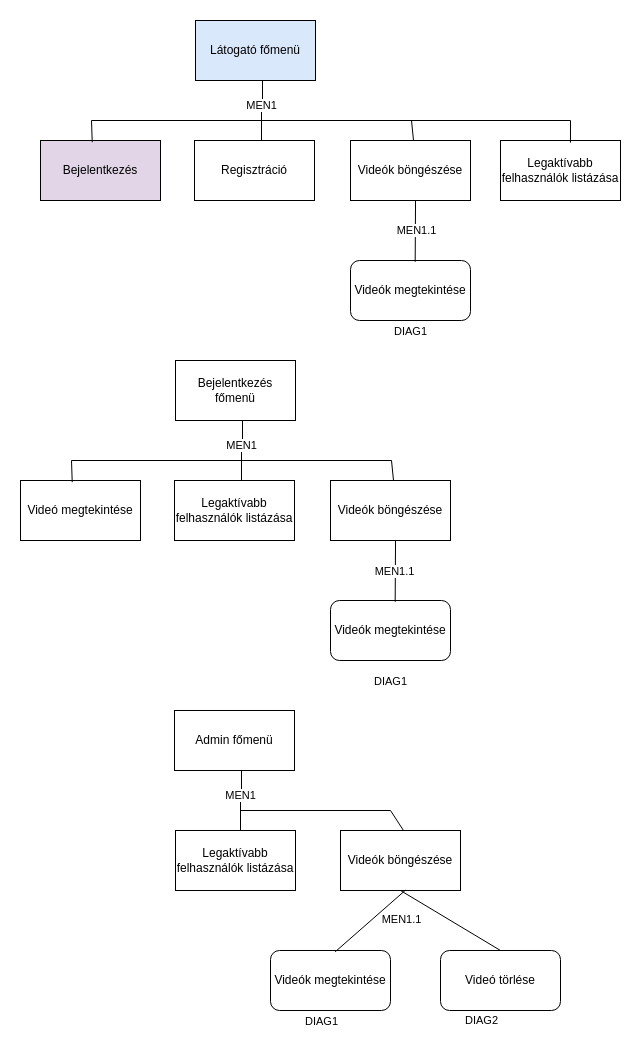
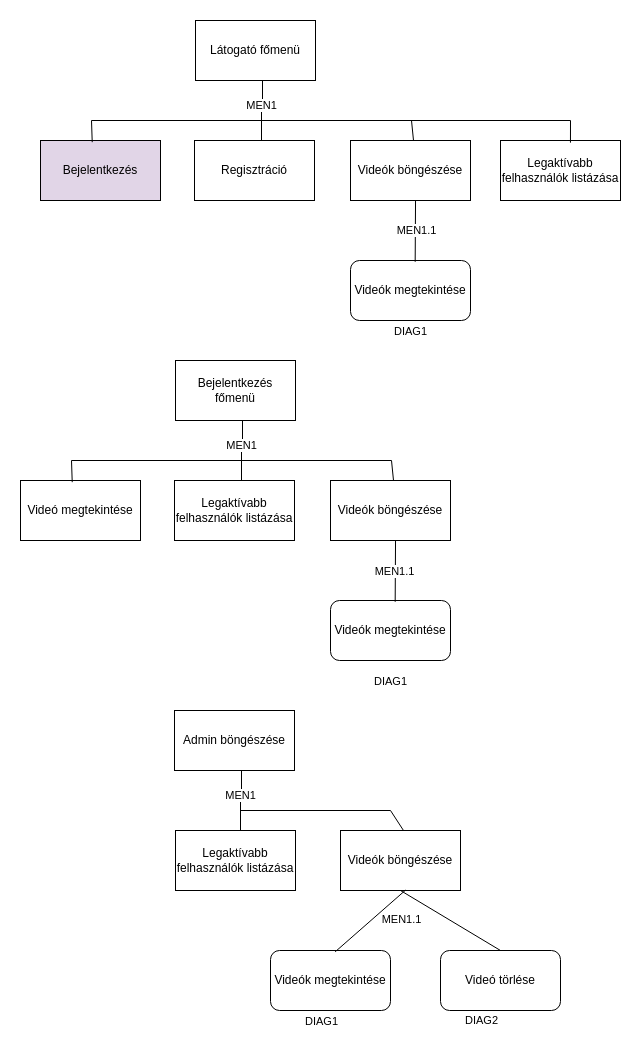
- <mxCell id="4" value="&lt;div&gt;Látogató főmenü&lt;/div&gt;" style="rounded=0;whiteSpace=wrap;html=1;fillColor=#dae8fc;" vertex="1" parent="1"><mxGeometry x="195" y="20" width="120" height="60" as="geometry" /></mxCell>
+ <mxCell id="4" value="&lt;div&gt;Látogató főmenü&lt;/div&gt;" style="rounded=0;whiteSpace=wrap;html=1;" vertex="1" parent="1"><mxGeometry x="195" y="20" width="120" height="60" as="geometry" /></mxCell>
- <mxCell id="35" value="Admin főmenü" style="rounded=0;whiteSpace=wrap;html=1;" vertex="1" parent="1"><mxGeometry x="174" y="710" width="120" height="60" as="geometry" /></mxCell>
+ <mxCell id="35" value="Admin böngészése" style="rounded=0;whiteSpace=wrap;html=1;" vertex="1" parent="1"><mxGeometry x="174" y="710" width="120" height="60" as="geometry" /></mxCell>
